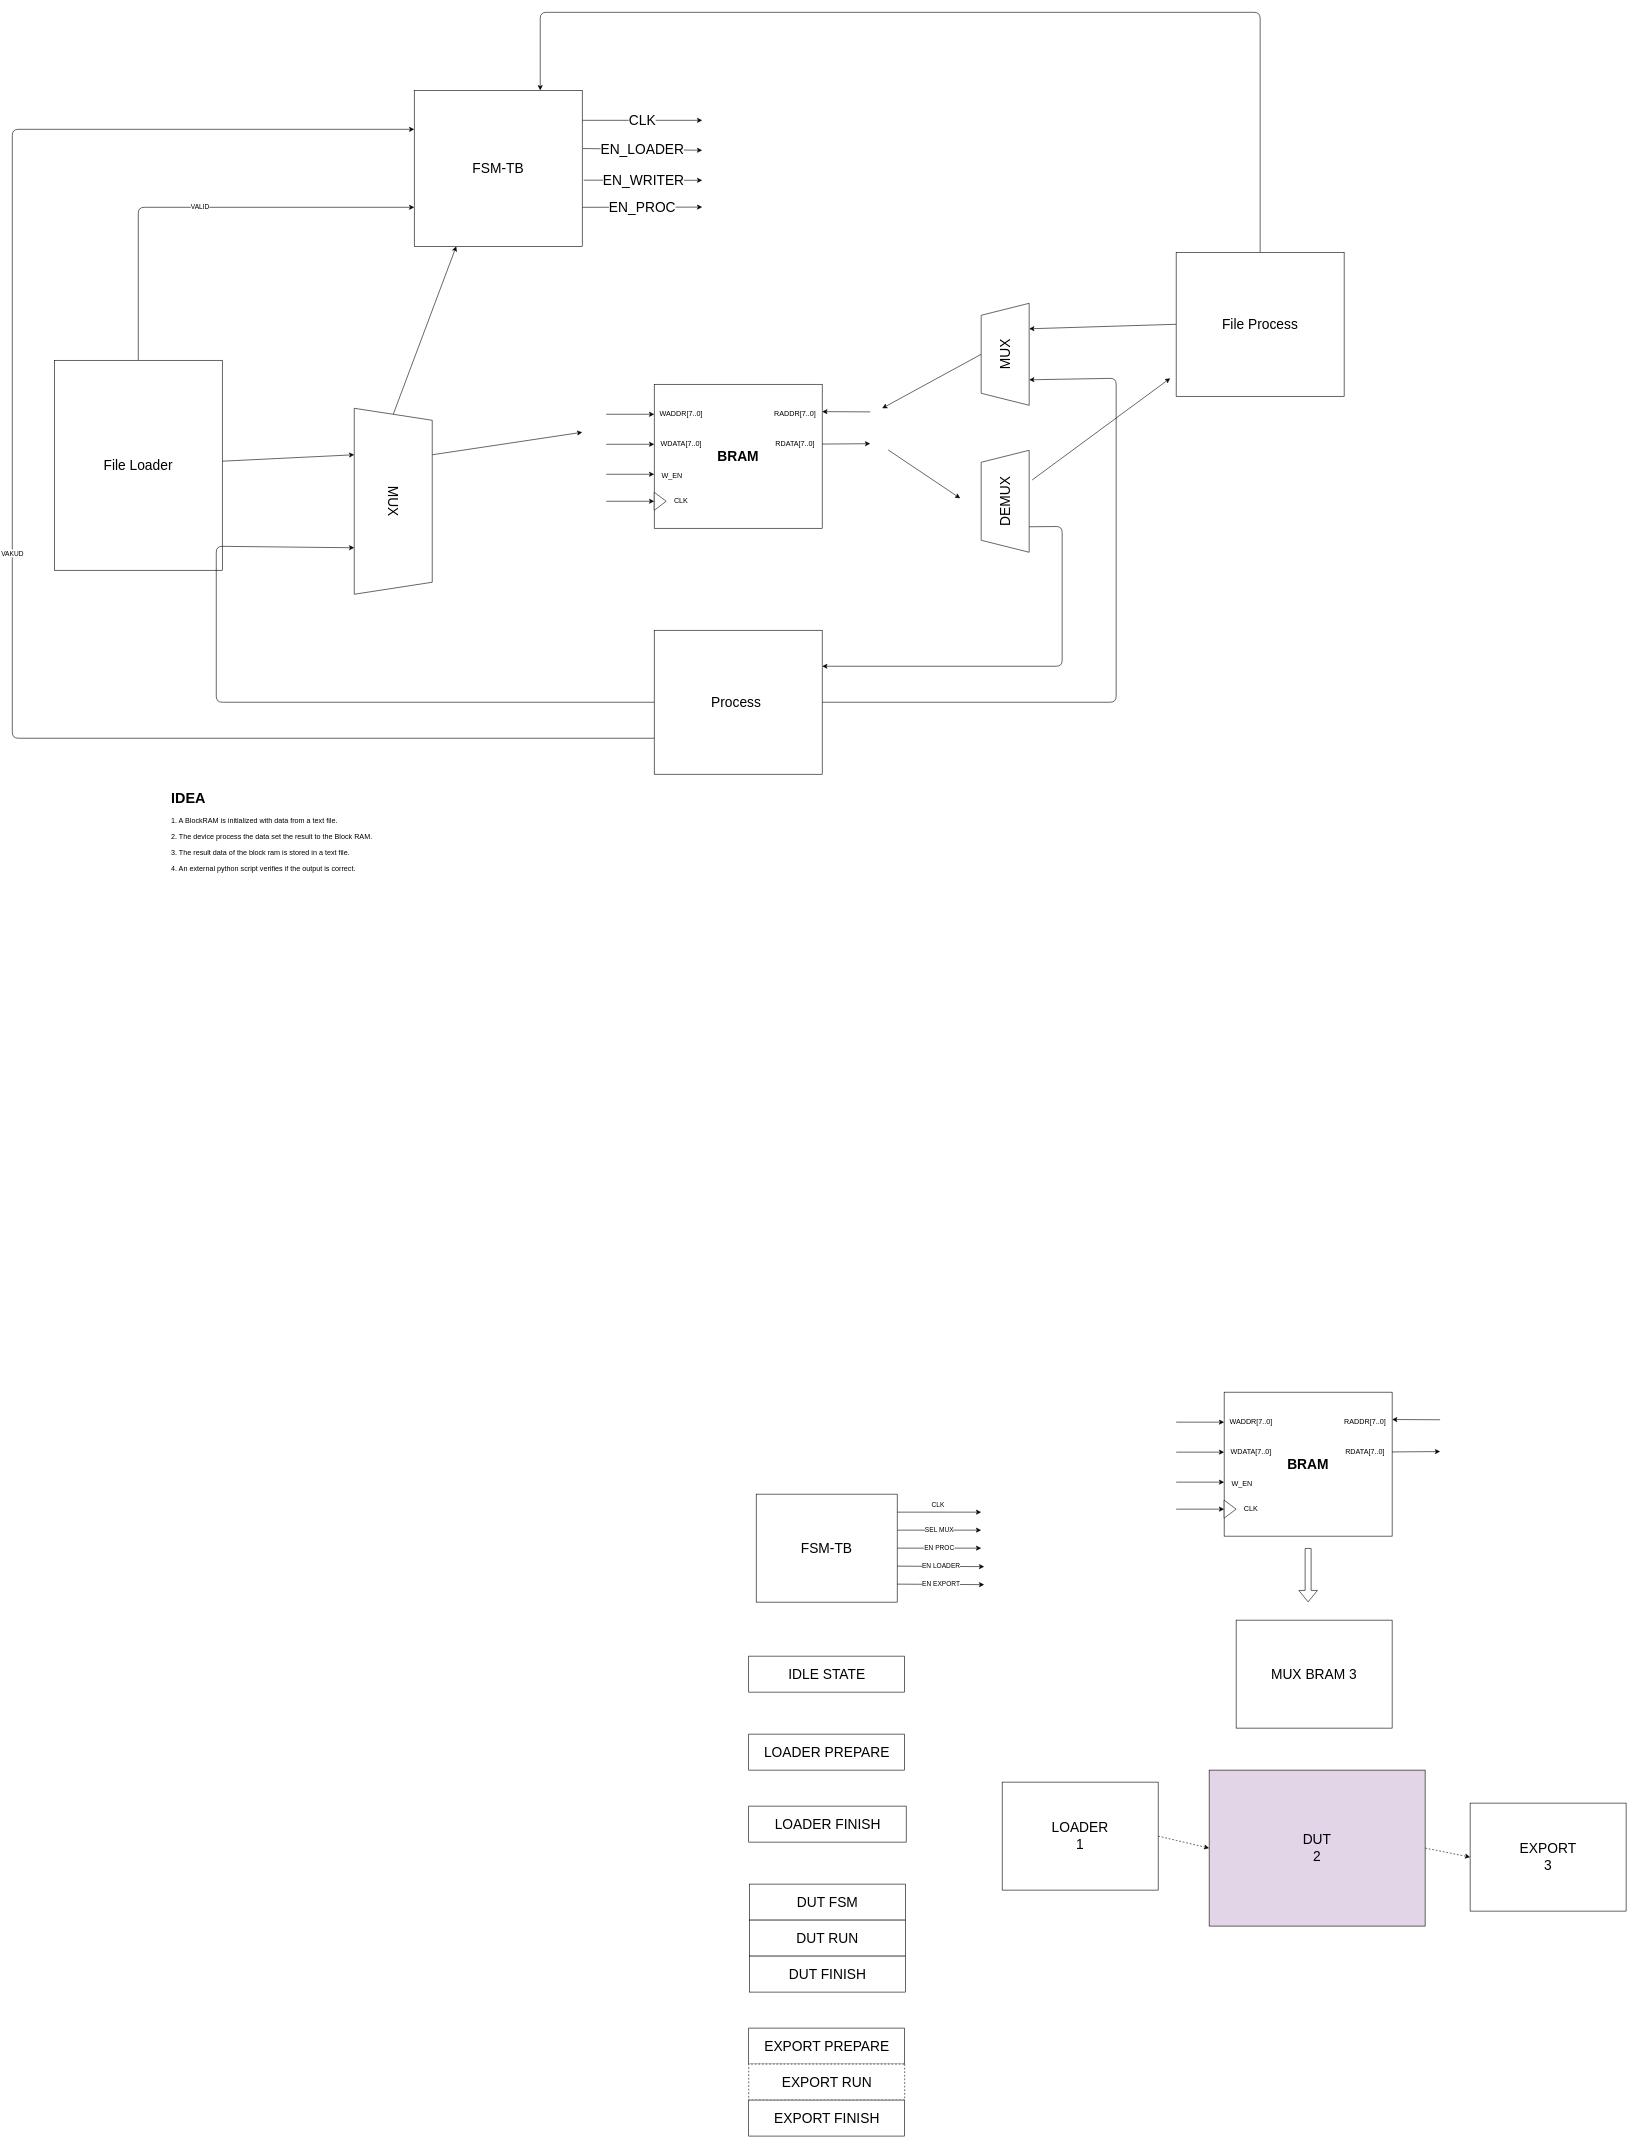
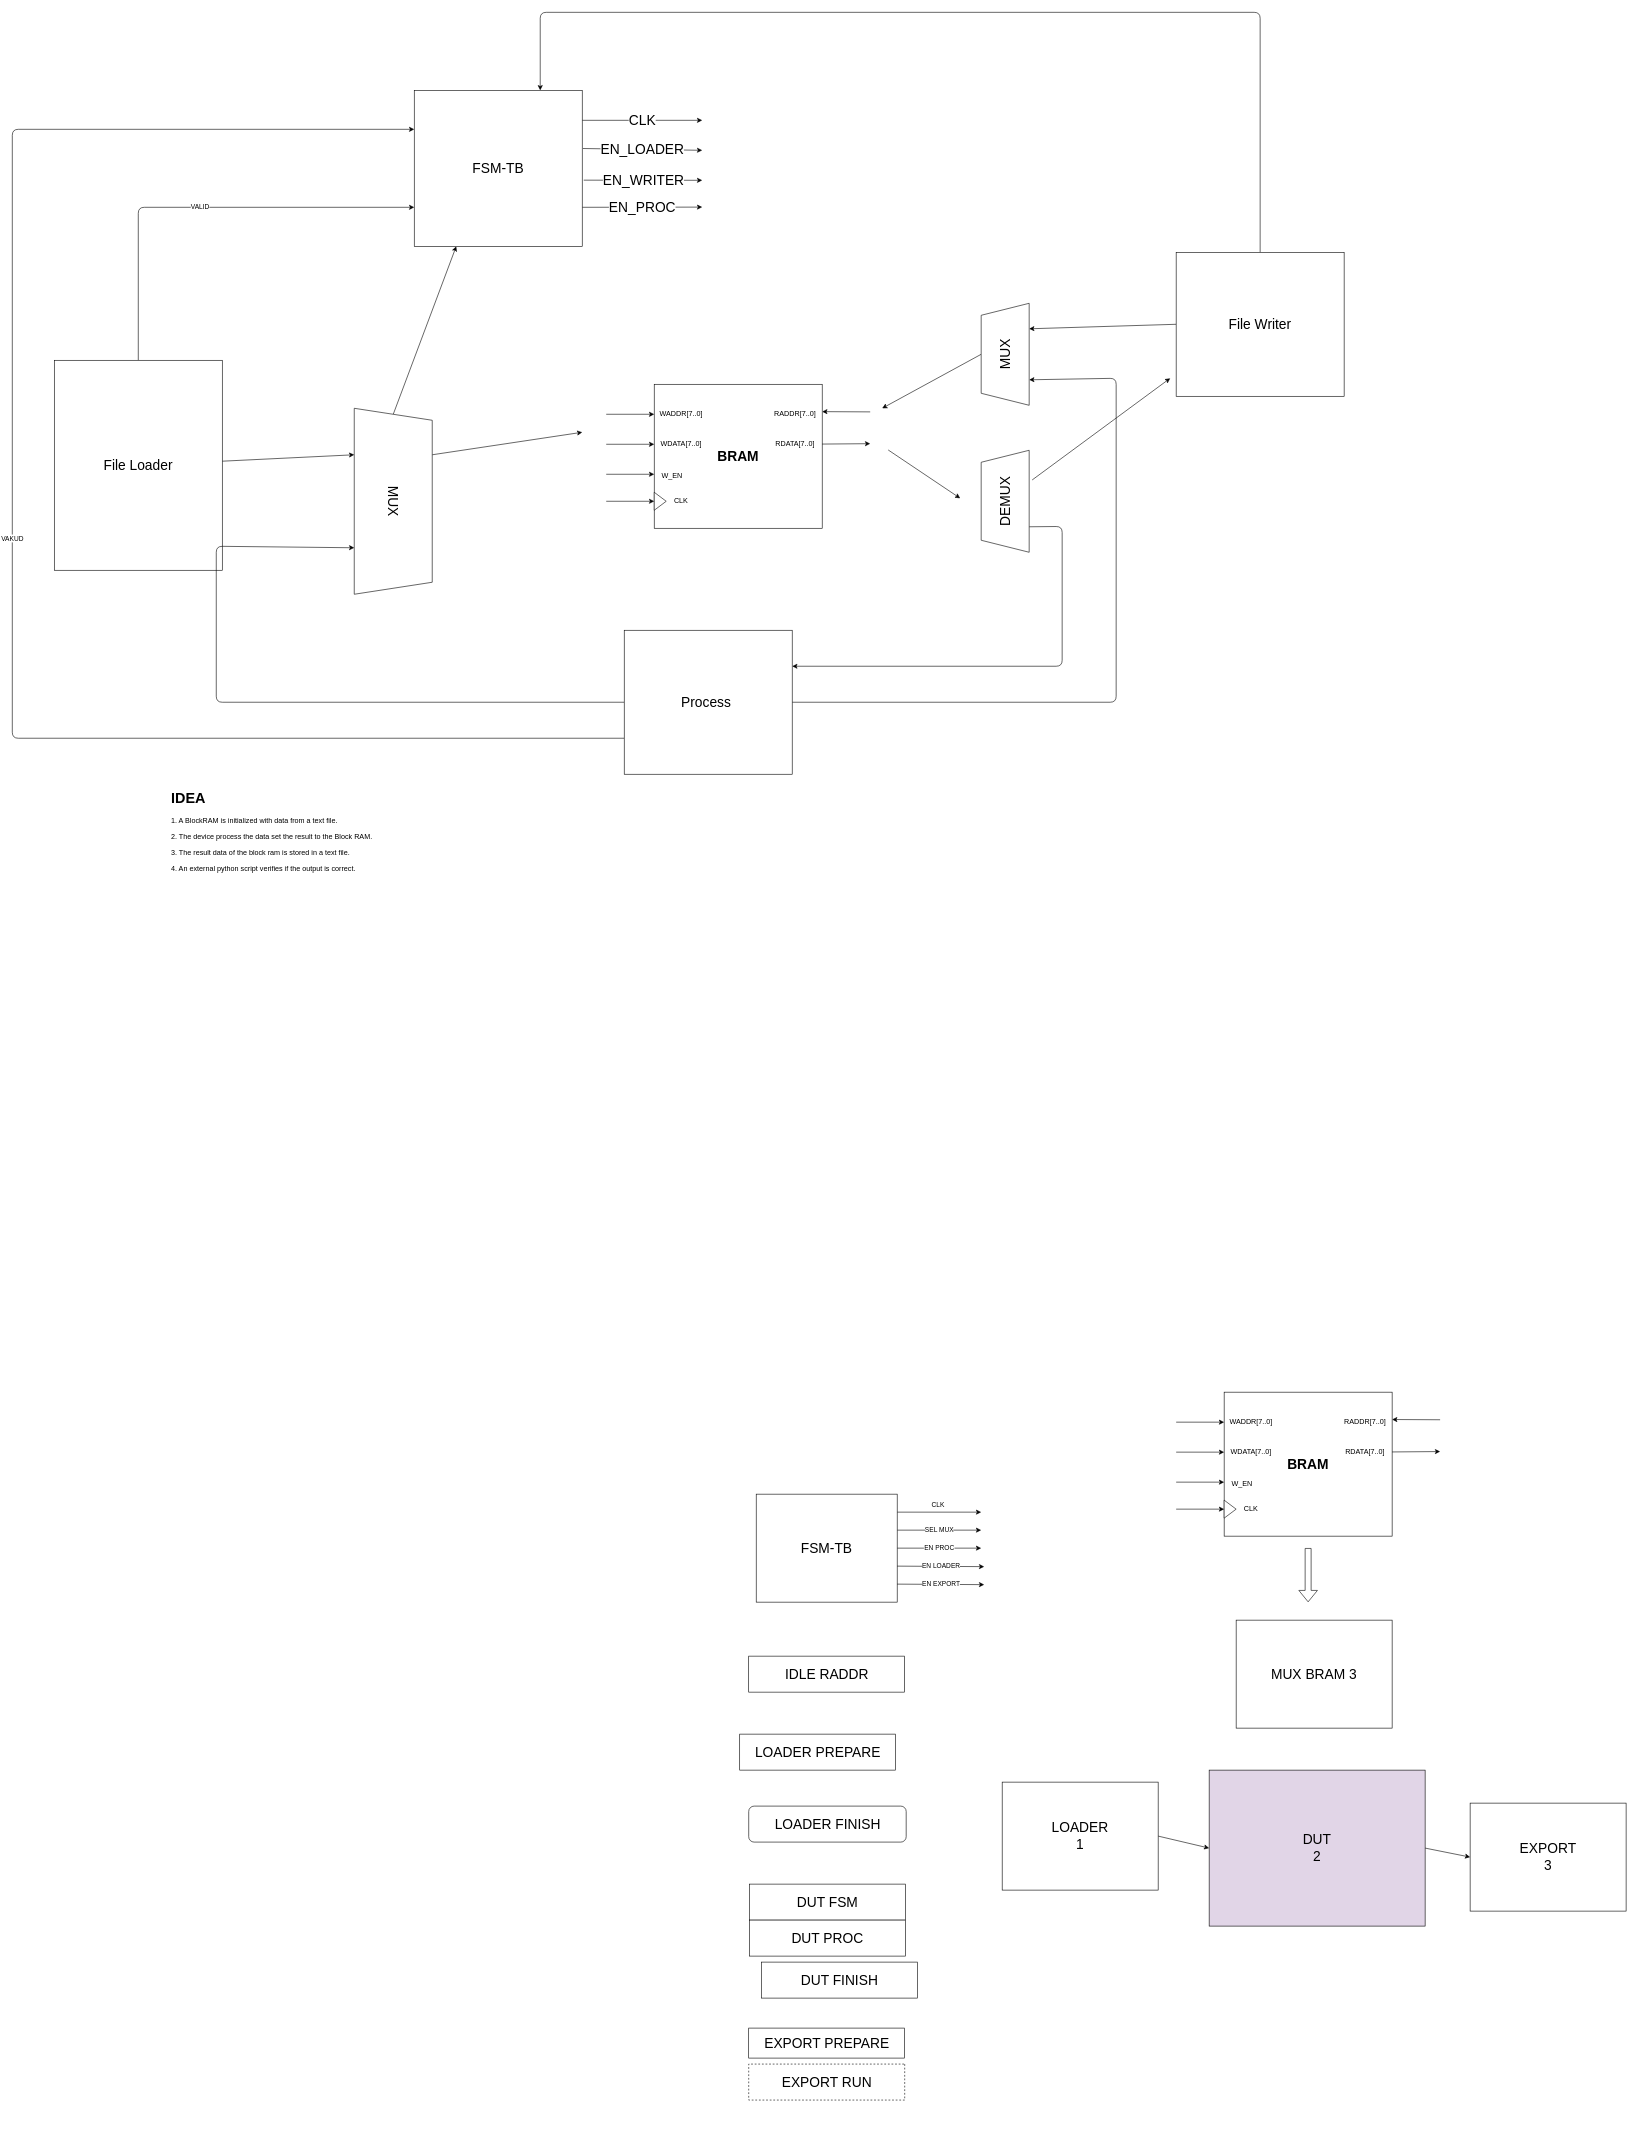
- <mxCell id="30" value="File Process" style="rounded=0;whiteSpace=wrap;html=1;fontSize=23;" parent="1" vertex="1"><mxGeometry x="1960" y="420" width="280" height="240" as="geometry" /></mxCell>
+ <mxCell id="30" value="File Writer" style="rounded=0;whiteSpace=wrap;html=1;fontSize=23;" parent="1" vertex="1"><mxGeometry x="1960" y="420" width="280" height="240" as="geometry" /></mxCell>
- <mxCell id="25" value="Process&amp;nbsp;" style="rounded=0;whiteSpace=wrap;html=1;fontSize=23;" parent="1" vertex="1"><mxGeometry x="1090" y="1050" width="280" height="240" as="geometry" /></mxCell>
+ <mxCell id="25" value="Process&amp;nbsp;" style="rounded=0;whiteSpace=wrap;html=1;fontSize=23;" parent="1" vertex="1"><mxGeometry x="1040" y="1050" width="280" height="240" as="geometry" /></mxCell>
- <mxCell id="69" value="IDLE STATE" style="rounded=0;whiteSpace=wrap;html=1;fontSize=23;fontStyle=0;direction=south;" vertex="1" parent="1"><mxGeometry x="1247.5" y="2760" width="260" height="60" as="geometry" /></mxCell>
+ <mxCell id="69" value="IDLE RADDR" style="rounded=0;whiteSpace=wrap;html=1;fontSize=23;fontStyle=0;direction=south;" vertex="1" parent="1"><mxGeometry x="1247.5" y="2760" width="260" height="60" as="geometry" /></mxCell>
- <mxCell id="70" value="LOADER PREPARE" style="rounded=0;whiteSpace=wrap;html=1;fontSize=23;fontStyle=0;direction=south;" vertex="1" parent="1"><mxGeometry x="1247.5" y="2890" width="260" height="60" as="geometry" /></mxCell>
+ <mxCell id="70" value="LOADER PREPARE" style="rounded=0;whiteSpace=wrap;html=1;fontSize=23;fontStyle=0;direction=south;" vertex="1" parent="1"><mxGeometry x="1232.5" y="2890" width="260" height="60" as="geometry" /></mxCell>
- <mxCell id="71" value="LOADER FINISH" style="rounded=0;whiteSpace=wrap;html=1;fontSize=23;fontStyle=0;direction=south;" vertex="1" parent="1"><mxGeometry x="1247.5" y="3010" width="262.5" height="60" as="geometry" /></mxCell>
+ <mxCell id="71" value="LOADER FINISH" style="whiteSpace=wrap;html=1;fontSize=23;fontStyle=0;direction=south;rounded=1;" vertex="1" parent="1"><mxGeometry x="1247.5" y="3010" width="262.5" height="60" as="geometry" /></mxCell>
- <mxCell id="67" style="edgeStyle=none;html=1;exitX=0.5;exitY=0;exitDx=0;exitDy=0;entryX=0;entryY=0.5;entryDx=0;entryDy=0;dashed=1;" edge="1" parent="1" source="68" target="61"><mxGeometry relative="1" as="geometry" /></mxCell>
+ <mxCell id="67" style="edgeStyle=none;html=1;exitX=0.5;exitY=0;exitDx=0;exitDy=0;entryX=0;entryY=0.5;entryDx=0;entryDy=0;" edge="1" parent="1" source="68" target="61"><mxGeometry relative="1" as="geometry" /></mxCell>
- <mxCell id="60" style="edgeStyle=none;html=1;exitX=1;exitY=0.5;exitDx=0;exitDy=0;entryX=0.5;entryY=1;entryDx=0;entryDy=0;dashed=1;" edge="1" parent="1" source="61" target="66"><mxGeometry relative="1" as="geometry" /></mxCell>
+ <mxCell id="60" style="edgeStyle=none;html=1;exitX=1;exitY=0.5;exitDx=0;exitDy=0;entryX=0.5;entryY=1;entryDx=0;entryDy=0;" edge="1" parent="1" source="61" target="66"><mxGeometry relative="1" as="geometry" /></mxCell>
- <mxCell id="73" value="DUT RUN" style="rounded=0;whiteSpace=wrap;html=1;fontSize=23;fontStyle=0;direction=south;" vertex="1" parent="1"><mxGeometry x="1248.75" y="3200" width="260" height="60" as="geometry" /></mxCell>
+ <mxCell id="73" value="DUT PROC" style="rounded=0;whiteSpace=wrap;html=1;fontSize=23;fontStyle=0;direction=south;" vertex="1" parent="1"><mxGeometry x="1248.75" y="3200" width="260" height="60" as="geometry" /></mxCell>
- <mxCell id="74" value="DUT FINISH" style="rounded=0;whiteSpace=wrap;html=1;fontSize=23;fontStyle=0;direction=south;" vertex="1" parent="1"><mxGeometry x="1248.75" y="3260" width="260" height="60" as="geometry" /></mxCell>
+ <mxCell id="74" value="DUT FINISH" style="rounded=0;whiteSpace=wrap;html=1;fontSize=23;fontStyle=0;direction=south;" vertex="1" parent="1"><mxGeometry x="1268.75" y="3270" width="260" height="60" as="geometry" /></mxCell>
- <mxCell id="75" value="EXPORT PREPARE" style="rounded=0;whiteSpace=wrap;html=1;fontSize=23;fontStyle=0;direction=south;" vertex="1" parent="1"><mxGeometry x="1247.5" y="3380" width="260" height="60" as="geometry" /></mxCell>
+ <mxCell id="75" value="EXPORT PREPARE" style="rounded=0;whiteSpace=wrap;html=1;fontSize=23;fontStyle=0;direction=south;" vertex="1" parent="1"><mxGeometry x="1247.5" y="3380" width="260" height="50" as="geometry" /></mxCell>
- <mxCell id="77" value="EXPORT FINISH" style="rounded=0;whiteSpace=wrap;html=1;fontSize=23;fontStyle=0;direction=south;" vertex="1" parent="1"><mxGeometry x="1247.5" y="3500" width="260" height="60" as="geometry" /></mxCell>
